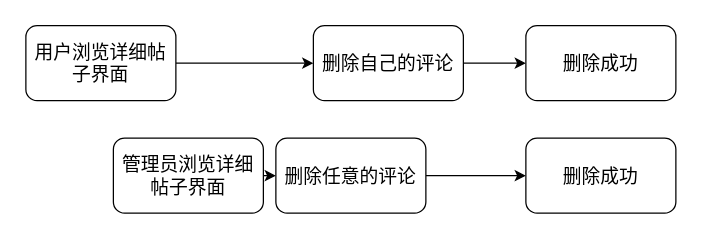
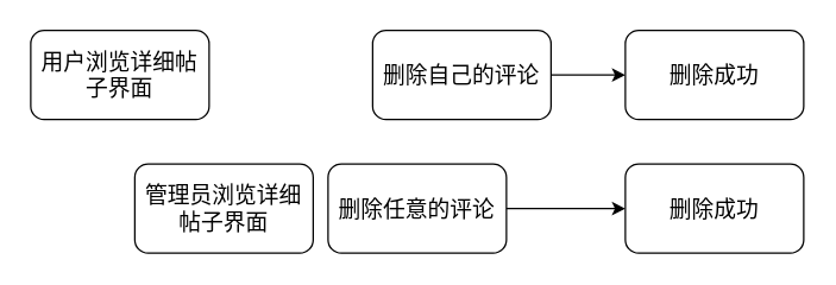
- <mxCell id="2" style="edgeStyle=orthogonalEdgeStyle;rounded=0;orthogonalLoop=1;jettySize=auto;html=1;exitX=1;exitY=0.5;exitDx=0;exitDy=0;entryX=0;entryY=0.5;entryDx=0;entryDy=0;" edge="1" parent="1" source="3" target="5"><mxGeometry relative="1" as="geometry" /></mxCell>
- <mxCell id="7" style="edgeStyle=orthogonalEdgeStyle;rounded=0;orthogonalLoop=1;jettySize=auto;html=1;exitX=1;exitY=0.5;exitDx=0;exitDy=0;entryX=0;entryY=0.5;entryDx=0;entryDy=0;" edge="1" parent="1" source="8" target="10"><mxGeometry relative="1" as="geometry" /></mxCell>
